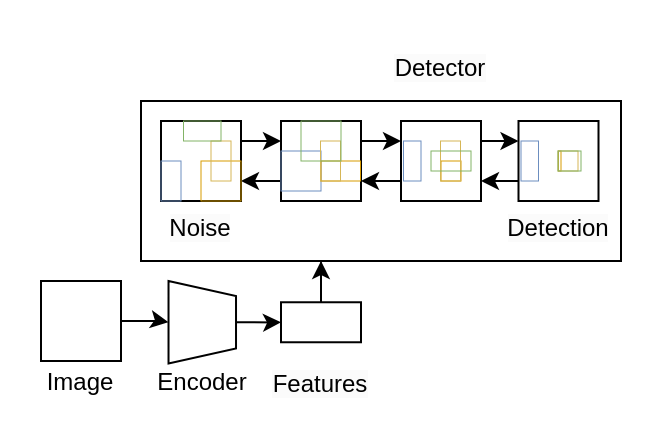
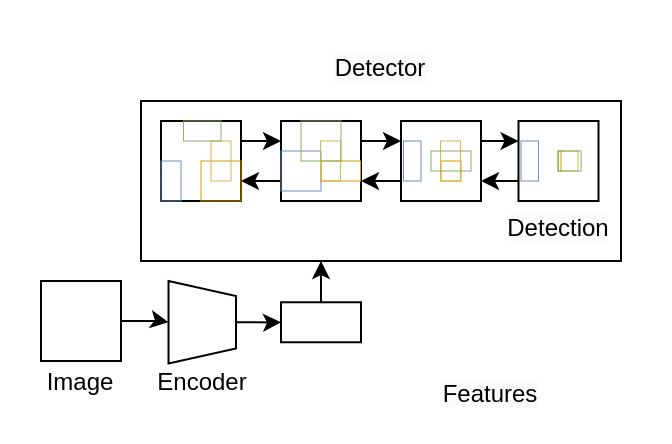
- <mxCell id="24" value="&lt;span style=&quot;color: rgb(0, 0, 0); font-family: Helvetica; font-size: 12px; font-style: normal; font-variant-ligatures: normal; font-variant-caps: normal; font-weight: 400; letter-spacing: normal; orphans: 2; text-indent: 0px; text-transform: none; widows: 2; word-spacing: 0px; -webkit-text-stroke-width: 0px; background-color: rgb(251, 251, 251); text-decoration-thickness: initial; text-decoration-style: initial; text-decoration-color: initial; float: none; display: inline !important;&quot;&gt;Detector&lt;/span&gt;" style="text;whiteSpace=wrap;html=1;align=center;" parent="1" vertex="1"><mxGeometry x="200" y="20" width="40" height="20" as="geometry" /></mxCell>
+ <mxCell id="24" value="&lt;span style=&quot;color: rgb(0, 0, 0); font-family: Helvetica; font-size: 12px; font-style: normal; font-variant-ligatures: normal; font-variant-caps: normal; font-weight: 400; letter-spacing: normal; orphans: 2; text-indent: 0px; text-transform: none; widows: 2; word-spacing: 0px; -webkit-text-stroke-width: 0px; background-color: rgb(251, 251, 251); text-decoration-thickness: initial; text-decoration-style: initial; text-decoration-color: initial; float: none; display: inline !important;&quot;&gt;Detector&lt;/span&gt;" style="text;whiteSpace=wrap;html=1;align=center;" parent="1" vertex="1"><mxGeometry x="170" width="40" height="20" as="geometry" y="20" /></mxCell>
- <mxCell id="14" value="&lt;span style=&quot;color: rgb(0, 0, 0); font-family: Helvetica; font-size: 12px; font-style: normal; font-variant-ligatures: normal; font-variant-caps: normal; font-weight: 400; letter-spacing: normal; orphans: 2; text-indent: 0px; text-transform: none; widows: 2; word-spacing: 0px; -webkit-text-stroke-width: 0px; background-color: rgb(251, 251, 251); text-decoration-thickness: initial; text-decoration-style: initial; text-decoration-color: initial; float: none; display: inline !important;&quot;&gt;Noise&lt;/span&gt;" style="text;whiteSpace=wrap;html=1;align=center;" parent="1" vertex="1"><mxGeometry x="80" y="100" width="40" height="20" as="geometry" /></mxCell>
- <mxCell id="11" value="&lt;span style=&quot;color: rgb(0, 0, 0); font-family: Helvetica; font-size: 12px; font-style: normal; font-variant-ligatures: normal; font-variant-caps: normal; font-weight: 400; letter-spacing: normal; orphans: 2; text-indent: 0px; text-transform: none; widows: 2; word-spacing: 0px; -webkit-text-stroke-width: 0px; background-color: rgb(251, 251, 251); text-decoration-thickness: initial; text-decoration-style: initial; text-decoration-color: initial; float: none; display: inline !important;&quot;&gt;Features&lt;/span&gt;" style="text;whiteSpace=wrap;html=1;align=center;" parent="1" vertex="1"><mxGeometry x="135" y="177.5" width="50" height="22.5" as="geometry" /></mxCell>
+ <mxCell id="11" value="&lt;span style=&quot;color: rgb(0, 0, 0); font-family: Helvetica; font-size: 12px; font-style: normal; font-variant-ligatures: normal; font-variant-caps: normal; font-weight: 400; letter-spacing: normal; orphans: 2; text-indent: 0px; text-transform: none; widows: 2; word-spacing: 0px; -webkit-text-stroke-width: 0px; background-color: rgb(251, 251, 251); text-decoration-thickness: initial; text-decoration-style: initial; text-decoration-color: initial; float: none; display: inline !important;&quot;&gt;Features&lt;/span&gt;" style="text;whiteSpace=wrap;html=1;align=center;" parent="1" vertex="1"><mxGeometry x="220" y="182.5" width="50" height="22.5" as="geometry" /></mxCell>
